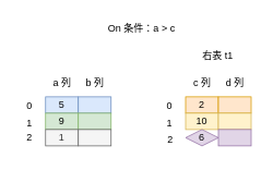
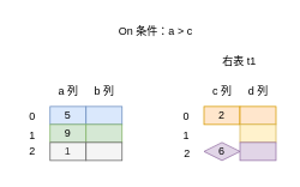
- <mxCell id="8" value="10" style="rounded=0;whiteSpace=wrap;html=1;fillColor=#fff2cc;strokeColor=#d6b656;" parent="1" vertex="1"><mxGeometry x="226" y="138" width="40" height="20" as="geometry" /></mxCell>
